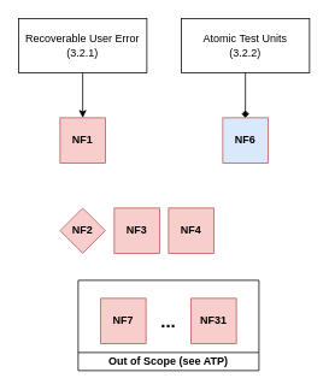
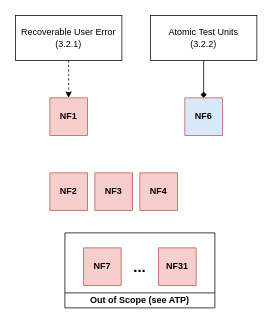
- <mxCell id="7" style="edgeStyle=orthogonalEdgeStyle;rounded=0;orthogonalLoop=1;jettySize=auto;html=1;exitX=0.5;exitY=1;exitDx=0;exitDy=0;entryX=0.5;entryY=0;entryDx=0;entryDy=0;" parent="1" source="8" target="2" edge="1"><mxGeometry relative="1" as="geometry" /></mxCell>
+ <mxCell id="7" style="edgeStyle=orthogonalEdgeStyle;rounded=0;orthogonalLoop=1;jettySize=auto;html=1;exitX=0.5;exitY=1;exitDx=0;exitDy=0;entryX=0.5;entryY=0;entryDx=0;entryDy=0;dashed=1;" parent="1" source="8" target="2" edge="1"><mxGeometry relative="1" as="geometry" /></mxCell>
- <mxCell id="4" value="NF2" style="rhombus;whiteSpace=wrap;html=1;fontStyle=1;fillColor=#f8cecc;strokeColor=#b85450;" parent="1" vertex="1"><mxGeometry x="66" y="230" width="50" height="50" as="geometry" /></mxCell>
+ <mxCell id="4" value="NF2" style="rounded=0;whiteSpace=wrap;html=1;fontStyle=1;fillColor=#f8cecc;strokeColor=#b85450;" parent="1" vertex="1"><mxGeometry x="66" y="230" width="50" height="50" as="geometry" /></mxCell>
